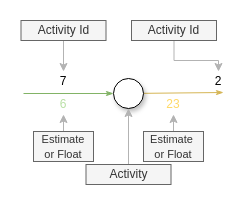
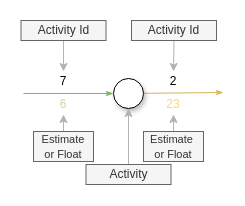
- <mxCell id="6" value="2" style="text;html=1;strokeColor=none;fillColor=none;align=center;verticalAlign=middle;whiteSpace=wrap;rounded=0;" vertex="1" parent="1"><mxGeometry x="208" y="71" width="20" height="20" as="geometry" /></mxCell>
+ <mxCell id="6" value="2" style="text;html=1;strokeColor=none;fillColor=none;align=center;verticalAlign=middle;whiteSpace=wrap;rounded=0;" vertex="1" parent="1"><mxGeometry x="163" y="71" width="20" height="20" as="geometry" /></mxCell>
